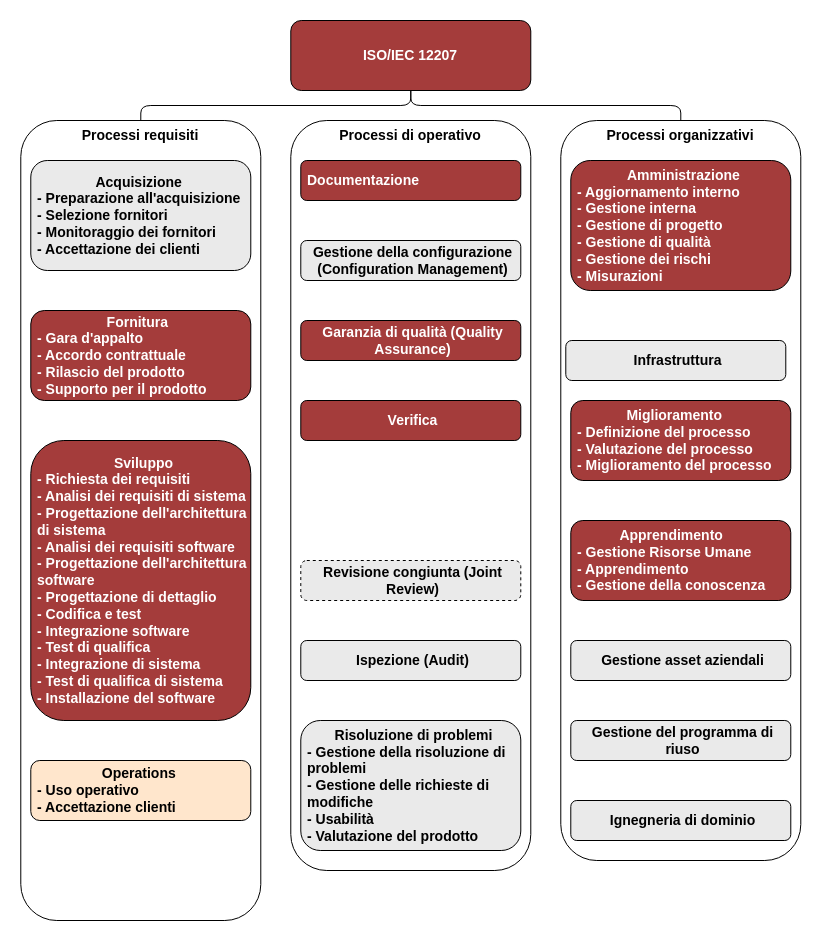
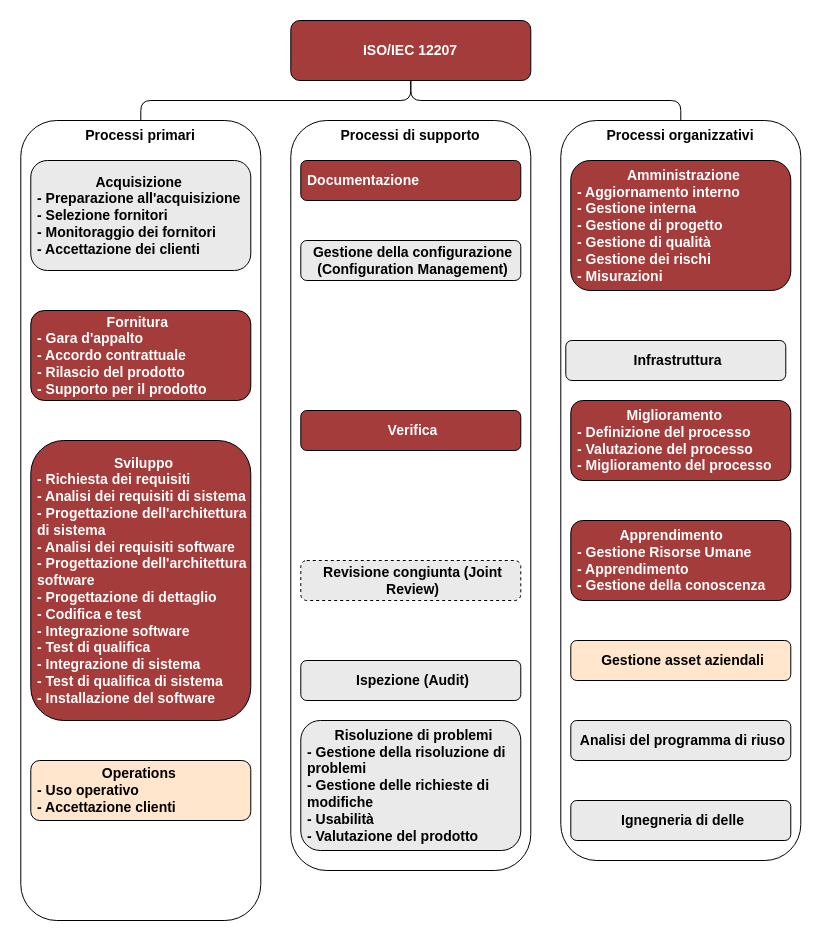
- <mxCell id="23" value="ISO/IEC 12207" style="rounded=1;whiteSpace=wrap;html=1;fontSize=14;align=center;fontStyle=1;fillColor=#A43C3B;fontColor=#FFFFFF;" vertex="1" parent="1"><mxGeometry x="290.29" y="20" width="240" height="70" as="geometry" /></mxCell>
+ <mxCell id="23" value="ISO/IEC 12207" style="rounded=1;whiteSpace=wrap;html=1;fontSize=14;align=center;fontStyle=1;fillColor=#A43C3B;fontColor=#FFFFFF;" vertex="1" parent="1"><mxGeometry x="290.29" y="20" width="240" height="60" as="geometry" /></mxCell>
- <mxCell id="4" value="Processi requisiti" style="rounded=1;whiteSpace=wrap;html=1;fontSize=14;verticalAlign=top;fontStyle=1" vertex="1" parent="1"><mxGeometry x="20.29" y="120" width="240" height="800" as="geometry" /></mxCell>
+ <mxCell id="4" value="Processi primari" style="rounded=1;whiteSpace=wrap;html=1;fontSize=14;verticalAlign=top;fontStyle=1" vertex="1" parent="1"><mxGeometry x="20.29" y="120" width="240" height="800" as="geometry" /></mxCell>
- <mxCell id="3" value="Processi di operativo" style="rounded=1;whiteSpace=wrap;html=1;fontSize=14;verticalAlign=top;fontStyle=1" vertex="1" parent="1"><mxGeometry x="290.29" y="120" width="240" height="750" as="geometry" /></mxCell>
+ <mxCell id="3" value="Processi di supporto" style="rounded=1;whiteSpace=wrap;html=1;fontSize=14;verticalAlign=top;fontStyle=1" vertex="1" parent="1"><mxGeometry x="290.29" y="120" width="240" height="750" as="geometry" /></mxCell>
- <mxCell id="11" value="Garanzia di qualità (Quality Assurance)" style="rounded=1;whiteSpace=wrap;html=1;fontSize=14;fontStyle=1;align=center;spacingLeft=5;fillColor=#A43C3B;fontColor=#FFFFFF;" vertex="1" parent="1"><mxGeometry x="300.29" y="320" width="220" height="40" as="geometry" /></mxCell>
- <mxCell id="12" value="Verifica" style="rounded=1;whiteSpace=wrap;html=1;fontSize=14;fontStyle=1;align=center;spacingLeft=5;fillColor=#A43C3B;fontColor=#FFFFFF;" vertex="1" parent="1"><mxGeometry x="300.29" y="400" width="220" height="40" as="geometry" /></mxCell>
+ <mxCell id="12" value="Verifica" style="rounded=1;whiteSpace=wrap;html=1;fontSize=14;fontStyle=1;align=center;spacingLeft=5;fillColor=#A43C3B;fontColor=#FFFFFF;" vertex="1" parent="1"><mxGeometry x="300.29" y="410" width="220" height="40" as="geometry" /></mxCell>
- <mxCell id="14" value="Ispezione (Audit)" style="rounded=1;whiteSpace=wrap;html=1;fontSize=14;fontStyle=1;align=center;spacingLeft=5;fillColor=#EAEAEA;" vertex="1" parent="1"><mxGeometry x="300.29" y="640" width="220" height="40" as="geometry" /></mxCell>
+ <mxCell id="14" value="Ispezione (Audit)" style="rounded=1;whiteSpace=wrap;html=1;fontSize=14;fontStyle=1;align=center;spacingLeft=5;fillColor=#EAEAEA;" vertex="1" parent="1"><mxGeometry x="300.29" y="660" width="220" height="40" as="geometry" /></mxCell>
- <mxCell id="20" value="Gestione asset aziendali" style="rounded=1;whiteSpace=wrap;html=1;fontSize=14;fontStyle=1;align=center;spacingLeft=5;fillColor=#EAEAEA;" vertex="1" parent="1"><mxGeometry x="570.29" y="640" width="220" height="40" as="geometry" /></mxCell>
+ <mxCell id="20" value="Gestione asset aziendali" style="rounded=1;whiteSpace=wrap;html=1;fontSize=14;fontStyle=1;align=center;spacingLeft=5;fillColor=#ffe6cc;" vertex="1" parent="1"><mxGeometry x="570.29" y="640" width="220" height="40" as="geometry" /></mxCell>
- <mxCell id="21" value="Gestione del programma di riuso" style="rounded=1;whiteSpace=wrap;html=1;fontSize=14;fontStyle=1;align=center;spacingLeft=5;fillColor=#EAEAEA;" vertex="1" parent="1"><mxGeometry x="570.29" y="720" width="220" height="40" as="geometry" /></mxCell>
+ <mxCell id="21" value="Analisi del programma di riuso" style="rounded=1;whiteSpace=wrap;html=1;fontSize=14;fontStyle=1;align=center;spacingLeft=5;fillColor=#EAEAEA;" vertex="1" parent="1"><mxGeometry x="570.29" y="720" width="220" height="40" as="geometry" /></mxCell>
- <mxCell id="22" value="Ignegneria di dominio" style="rounded=1;whiteSpace=wrap;html=1;fontSize=14;fontStyle=1;align=center;spacingLeft=5;fillColor=#EAEAEA;" vertex="1" parent="1"><mxGeometry x="570.29" y="800" width="220" height="40" as="geometry" /></mxCell>
+ <mxCell id="22" value="Ignegneria di delle" style="rounded=1;whiteSpace=wrap;html=1;fontSize=14;fontStyle=1;align=center;spacingLeft=5;fillColor=#EAEAEA;" vertex="1" parent="1"><mxGeometry x="570.29" y="800" width="220" height="40" as="geometry" /></mxCell>
